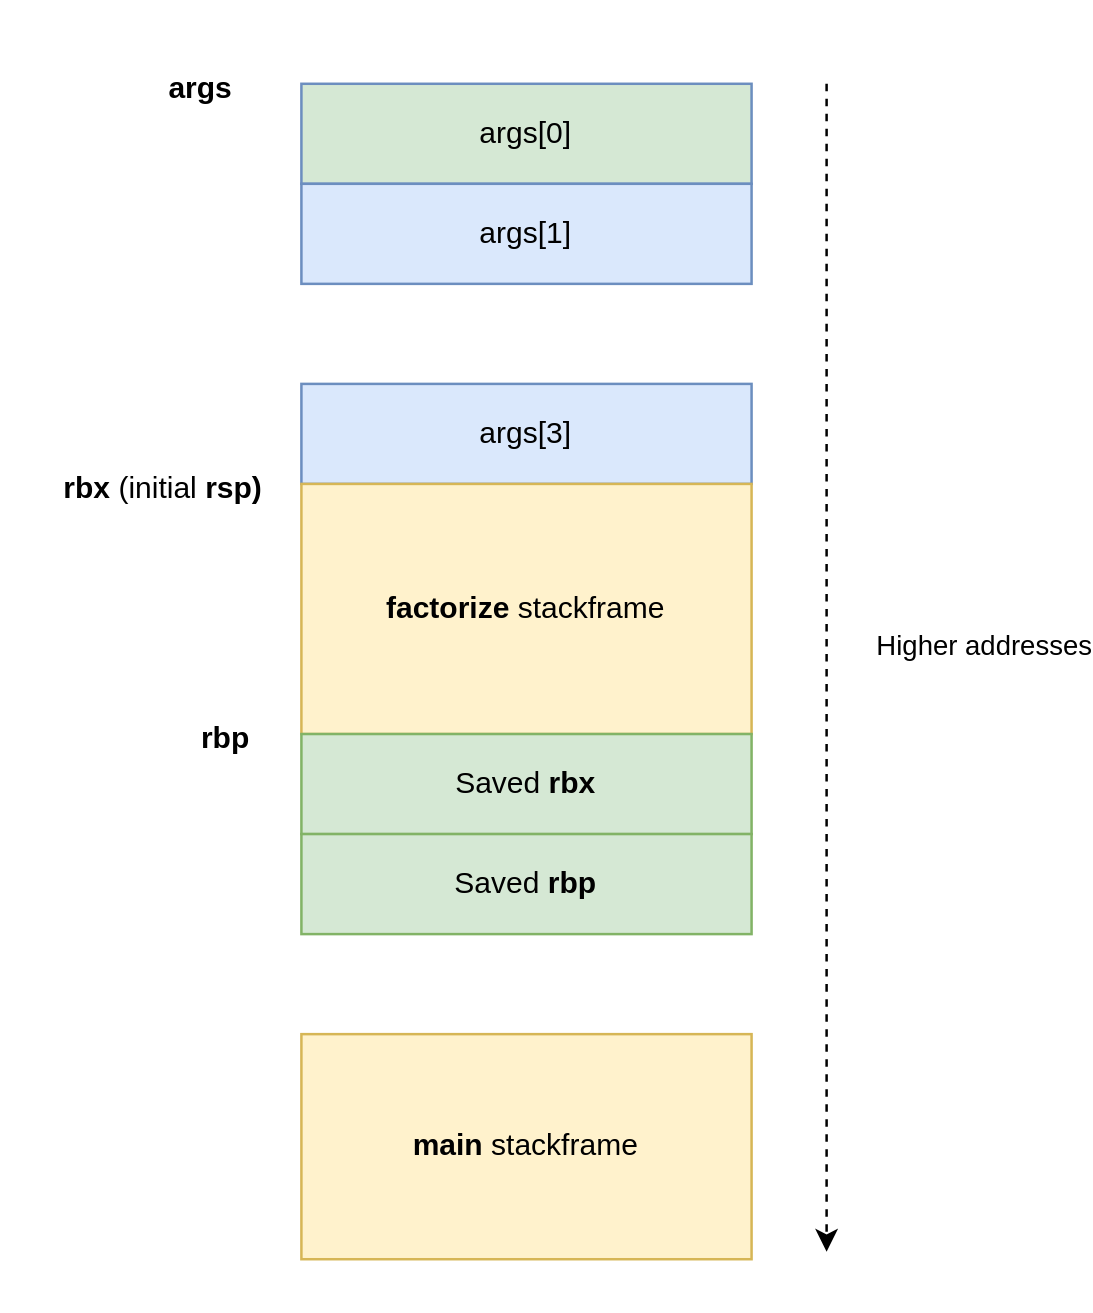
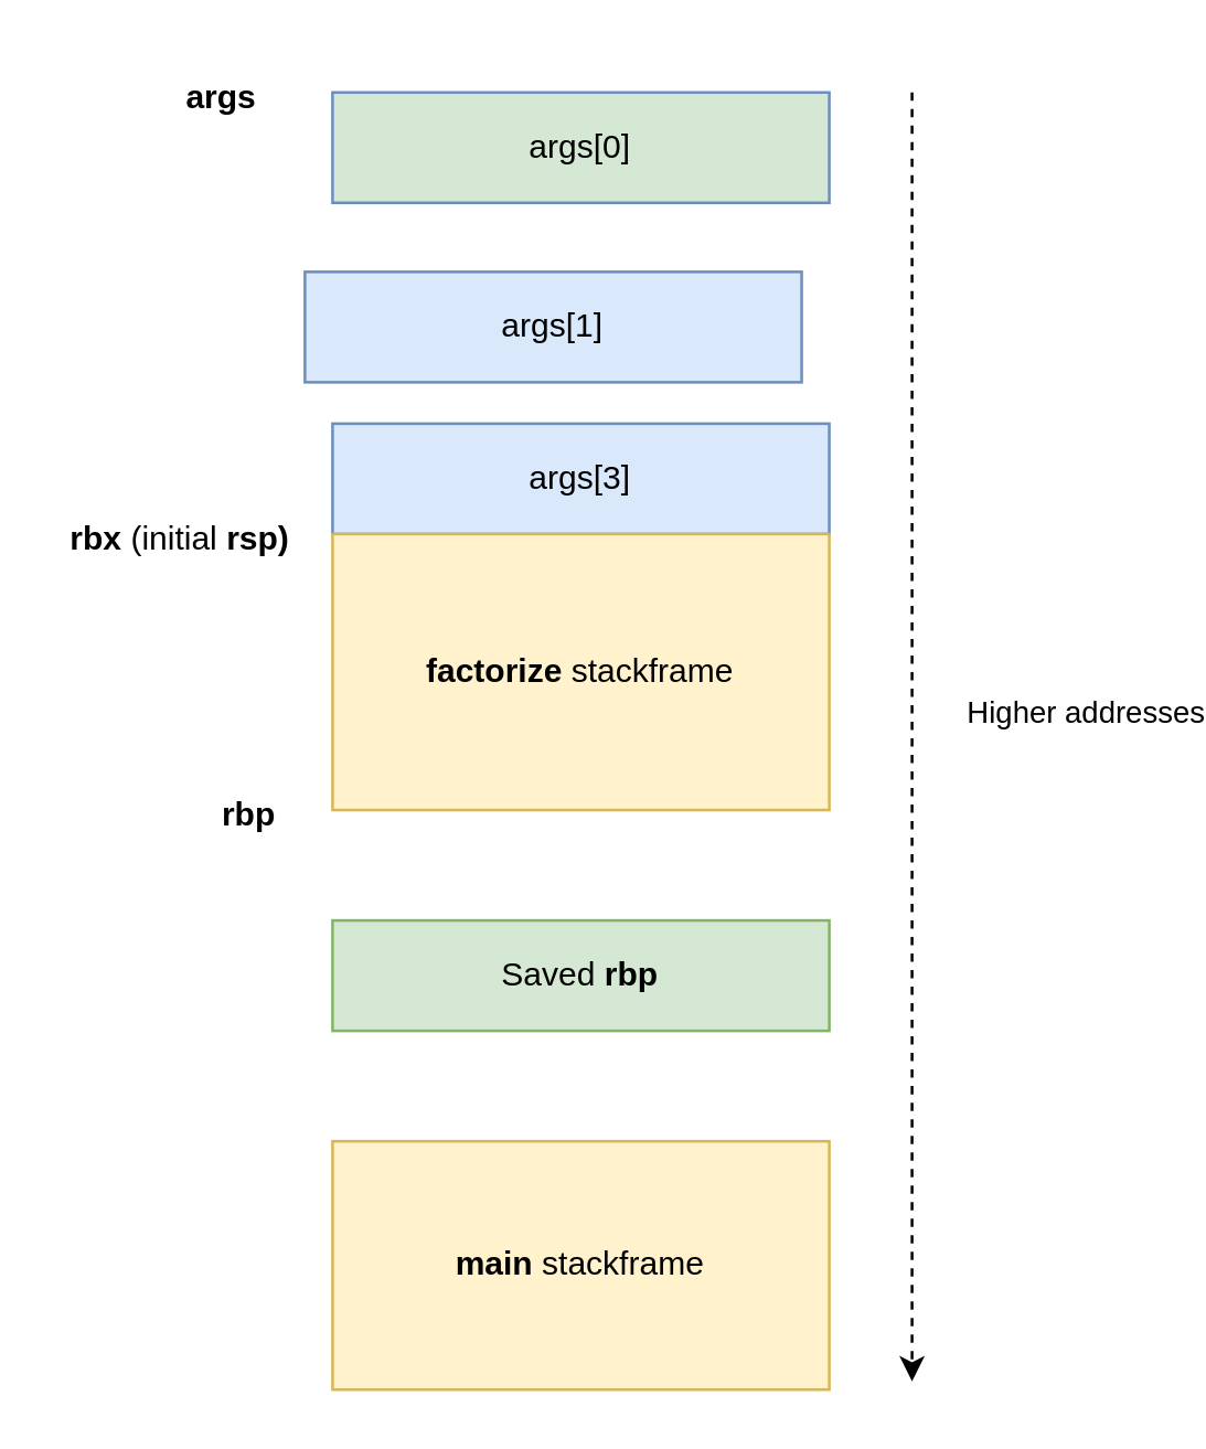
- <mxCell id="3" value="args[1]" style="rounded=0;whiteSpace=wrap;html=1;fillColor=#dae8fc;strokeColor=#6c8ebf;" vertex="1" parent="1"><mxGeometry x="120" y="73" width="180" height="40" as="geometry" /></mxCell>
+ <mxCell id="3" value="args[1]" style="rounded=0;whiteSpace=wrap;html=1;fillColor=#dae8fc;strokeColor=#6c8ebf;" vertex="1" parent="1"><mxGeometry x="110" y="98" width="180" height="40" as="geometry" /></mxCell>
- <mxCell id="6" value="Saved &lt;b&gt;rbx&lt;/b&gt;" style="rounded=0;whiteSpace=wrap;html=1;fillColor=#d5e8d4;strokeColor=#82b366;" vertex="1" parent="1"><mxGeometry x="120" y="293" width="180" height="40" as="geometry" /></mxCell>
